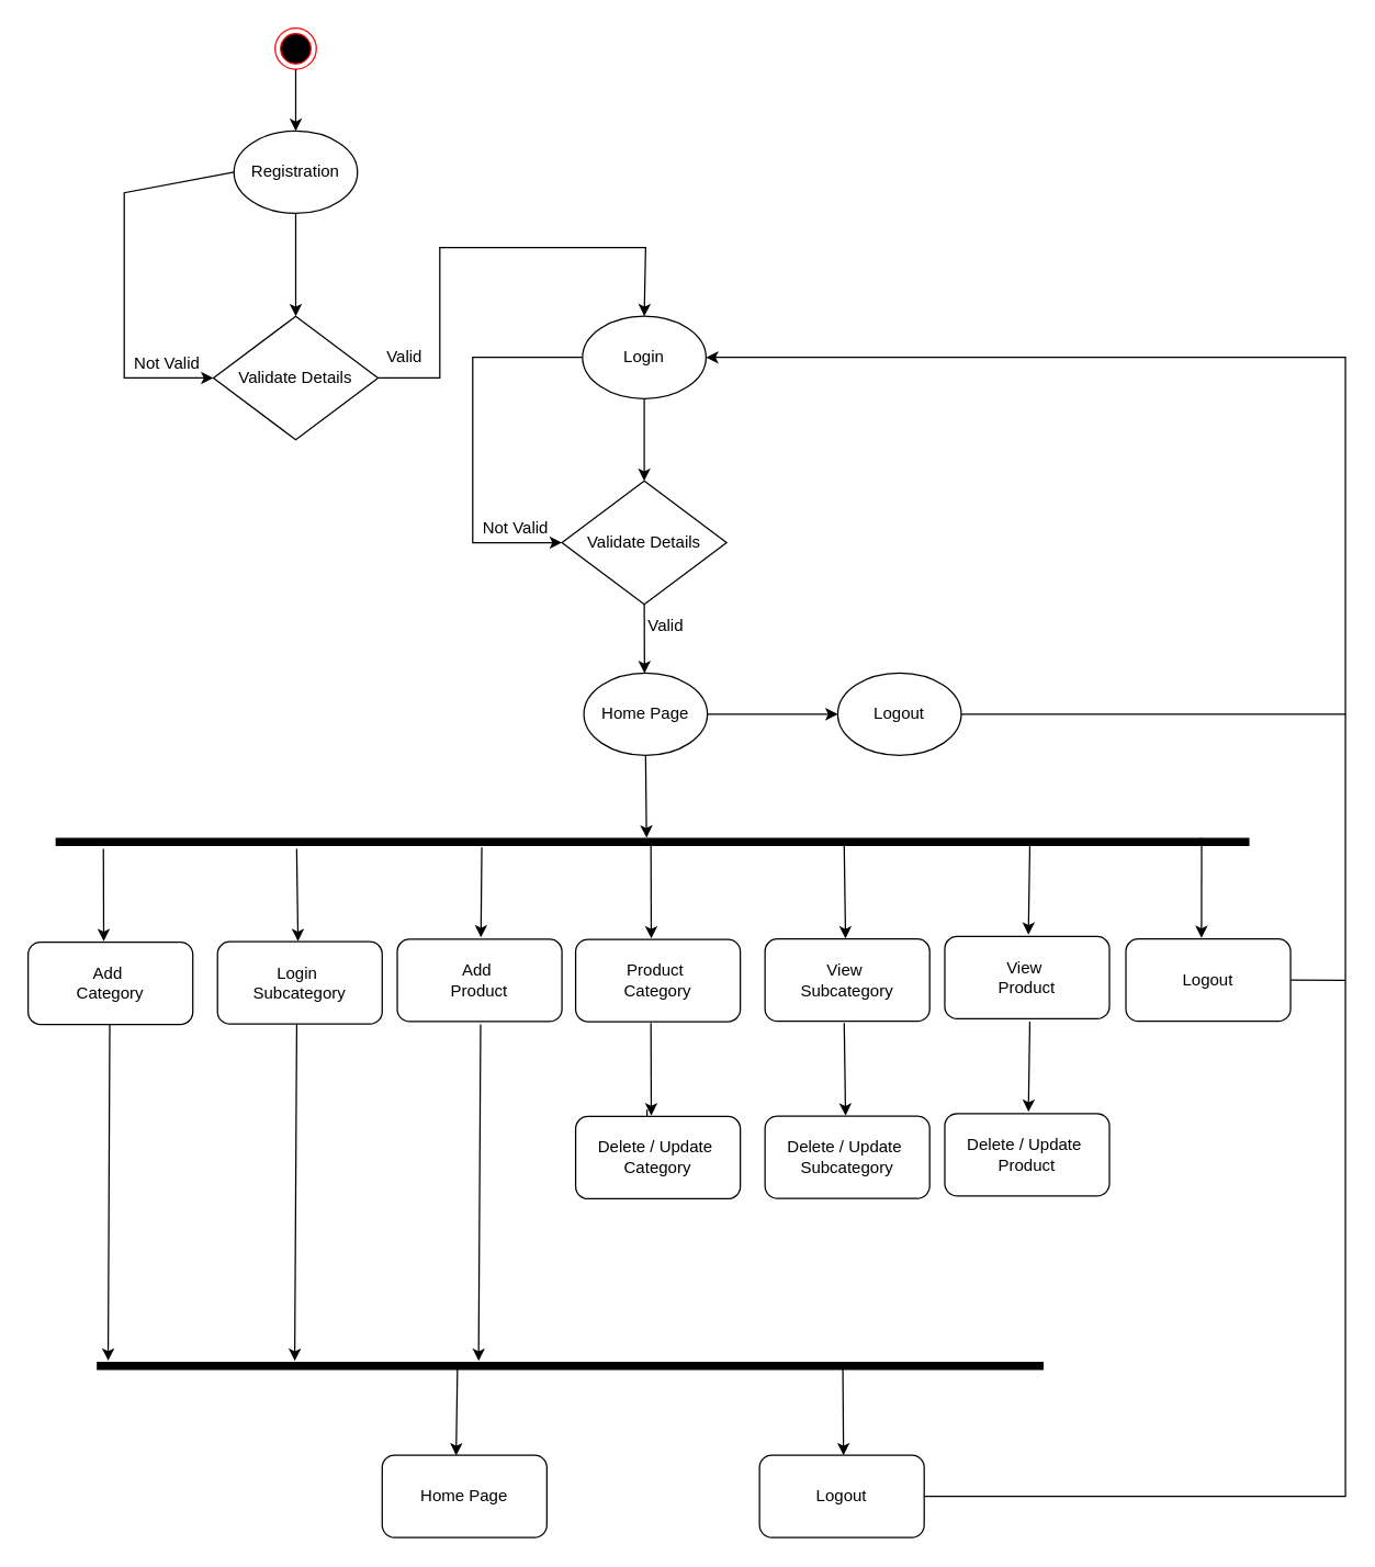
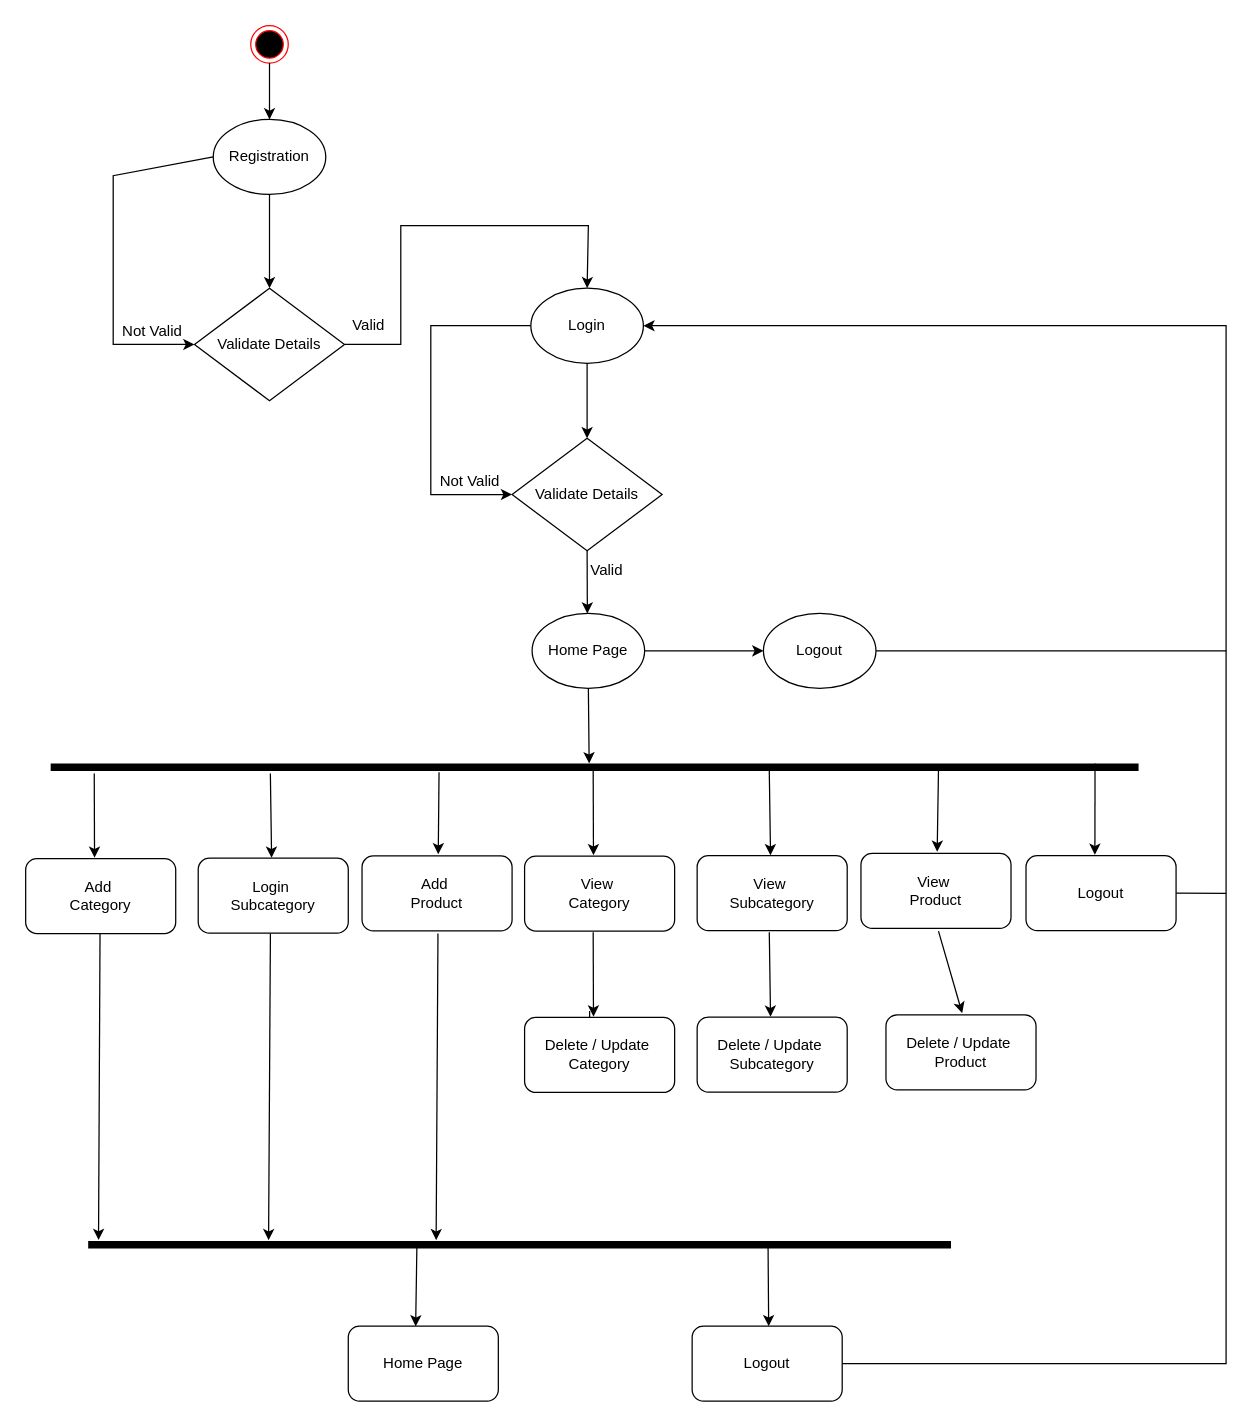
- <mxCell id="41" value="Product&amp;nbsp;&lt;div&gt;Category&lt;/div&gt;" style="rounded=1;whiteSpace=wrap;html=1;" vertex="1" parent="1"><mxGeometry x="419" y="684.09" width="120" height="60" as="geometry" /></mxCell>
+ <mxCell id="41" value="View&amp;nbsp;&lt;div&gt;Category&lt;/div&gt;" style="rounded=1;whiteSpace=wrap;html=1;" vertex="1" parent="1"><mxGeometry x="419" y="684.09" width="120" height="60" as="geometry" /></mxCell>
- <mxCell id="49" value="Delete / Update&lt;span style=&quot;background-color: transparent; color: light-dark(rgb(0, 0, 0), rgb(255, 255, 255));&quot;&gt;&amp;nbsp;&lt;/span&gt;&lt;div&gt;&lt;div&gt;Product&lt;br&gt;&lt;/div&gt;&lt;/div&gt;" style="rounded=1;whiteSpace=wrap;html=1;" vertex="1" parent="1"><mxGeometry x="688" y="811.09" width="120" height="60" as="geometry" /></mxCell>
+ <mxCell id="49" value="Delete / Update&lt;span style=&quot;background-color: transparent; color: light-dark(rgb(0, 0, 0), rgb(255, 255, 255));&quot;&gt;&amp;nbsp;&lt;/span&gt;&lt;div&gt;&lt;div&gt;Product&lt;br&gt;&lt;/div&gt;&lt;/div&gt;" style="rounded=1;whiteSpace=wrap;html=1;" vertex="1" parent="1"><mxGeometry x="708" y="811.09" width="120" height="60" as="geometry" /></mxCell>
